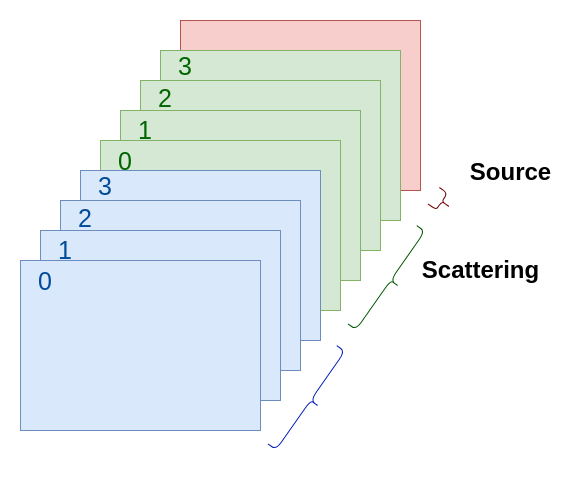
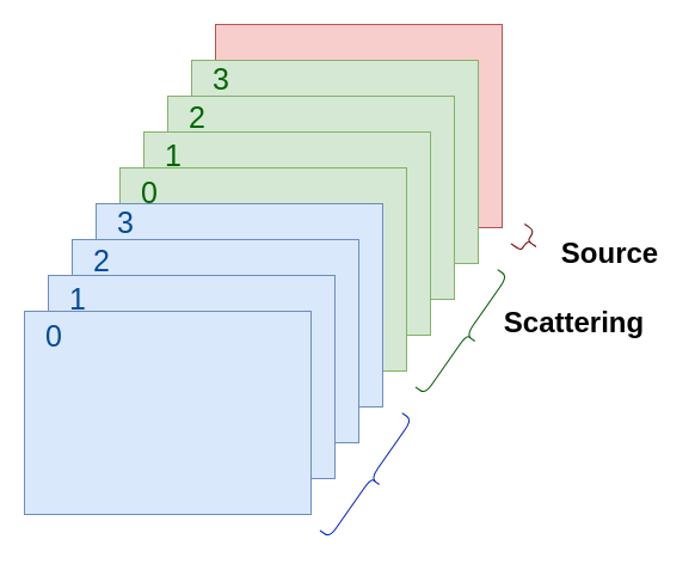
- <mxCell id="23" value="Source" style="text;strokeColor=none;fillColor=none;html=1;fontSize=24;fontStyle=1;verticalAlign=middle;align=center;fontColor=#000000;" vertex="1" parent="1"><mxGeometry x="460" y="152" width="100" height="40" as="geometry" /></mxCell>
+ <mxCell id="23" value="Source" style="text;strokeColor=none;fillColor=none;html=1;fontSize=24;fontStyle=1;verticalAlign=middle;align=center;fontColor=#000000;" vertex="1" parent="1"><mxGeometry x="460" y="192" width="100" height="40" as="geometry" /></mxCell>
